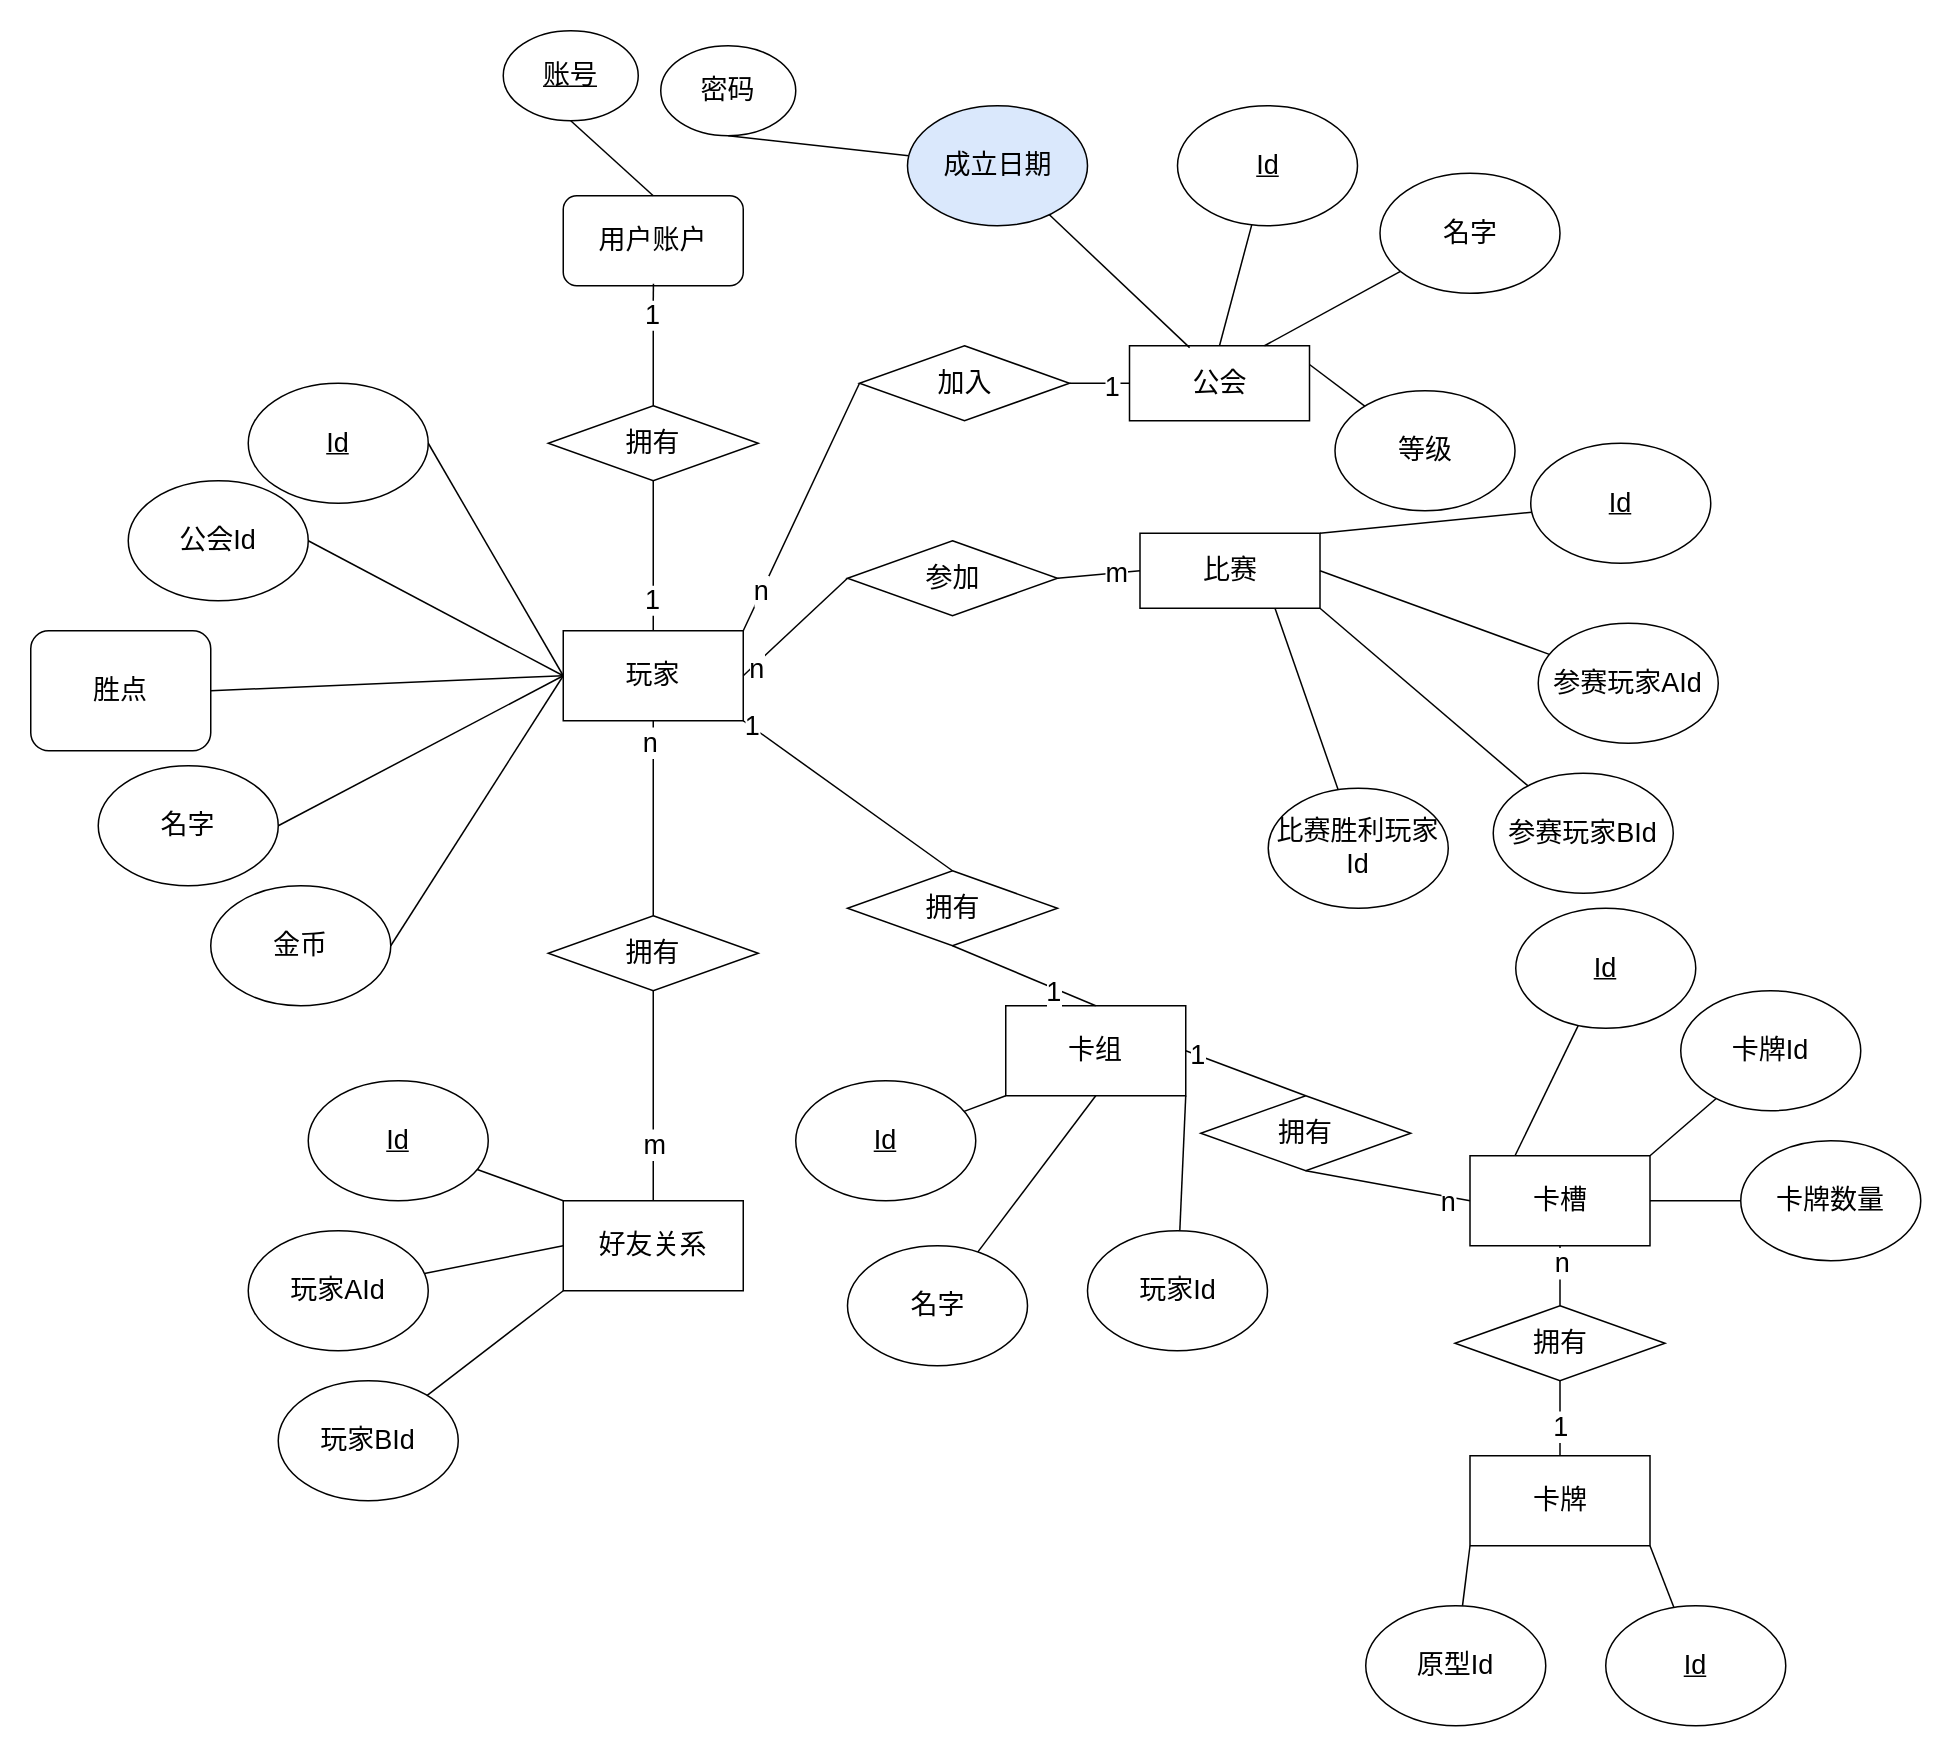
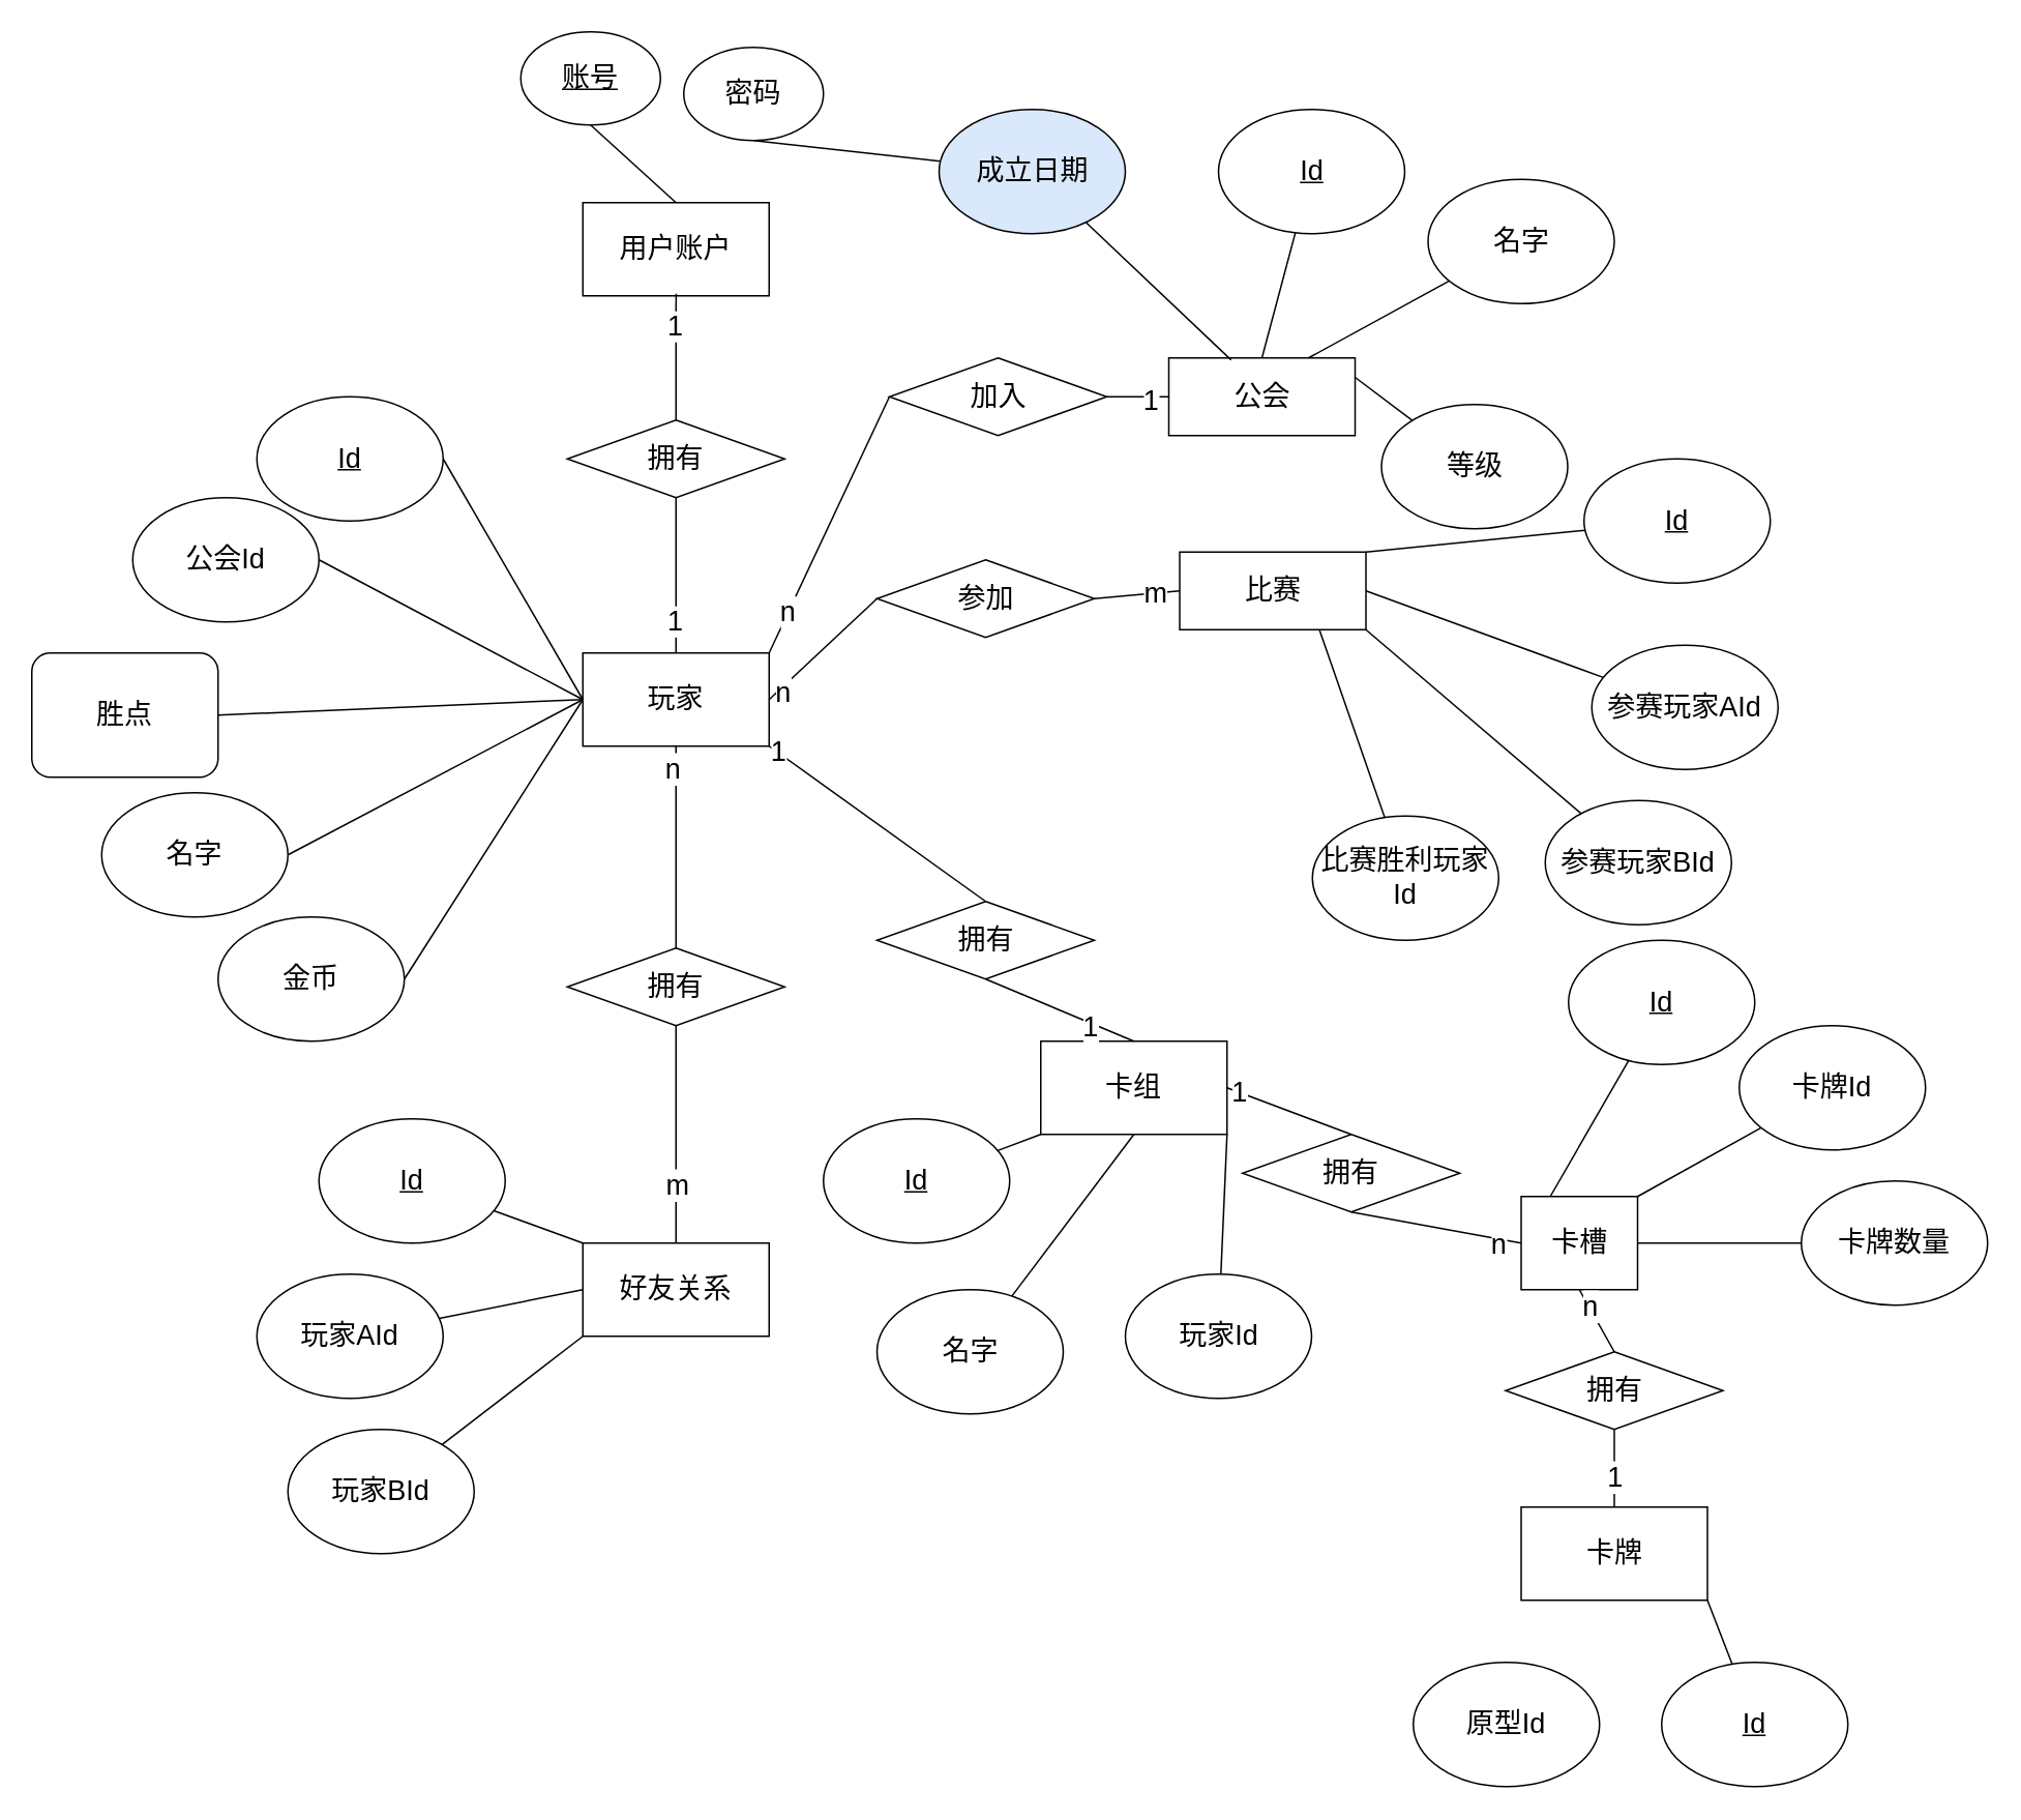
- <mxCell id="3" value="用户账户" style="whiteSpace=wrap;html=1;fontSize=18;rounded=1;" parent="1" vertex="1"><mxGeometry x="375" y="130" width="120" height="60" as="geometry" /></mxCell>
+ <mxCell id="3" value="用户账户" style="rounded=0;whiteSpace=wrap;html=1;fontSize=18;" parent="1" vertex="1"><mxGeometry x="375" y="130" width="120" height="60" as="geometry" /></mxCell>
- <mxCell id="77" value="卡槽" style="rounded=0;whiteSpace=wrap;html=1;fontSize=18;" vertex="1" parent="1"><mxGeometry x="979.5" y="770" width="120" height="60" as="geometry" /></mxCell>
+ <mxCell id="77" value="卡槽" style="rounded=0;whiteSpace=wrap;html=1;fontSize=18;" vertex="1" parent="1"><mxGeometry x="979.5" y="770" width="75" height="60" as="geometry" /></mxCell>
- <mxCell id="89" value="" style="endArrow=none;html=1;exitX=0;exitY=1;exitDx=0;exitDy=0;fontSize=18;" edge="1" parent="1" target="90" source="86"><mxGeometry width="50" height="50" relative="1" as="geometry"><mxPoint x="1200" y="1200" as="sourcePoint" /><mxPoint x="989.75" y="1195" as="targetPoint" /></mxGeometry></mxCell>
